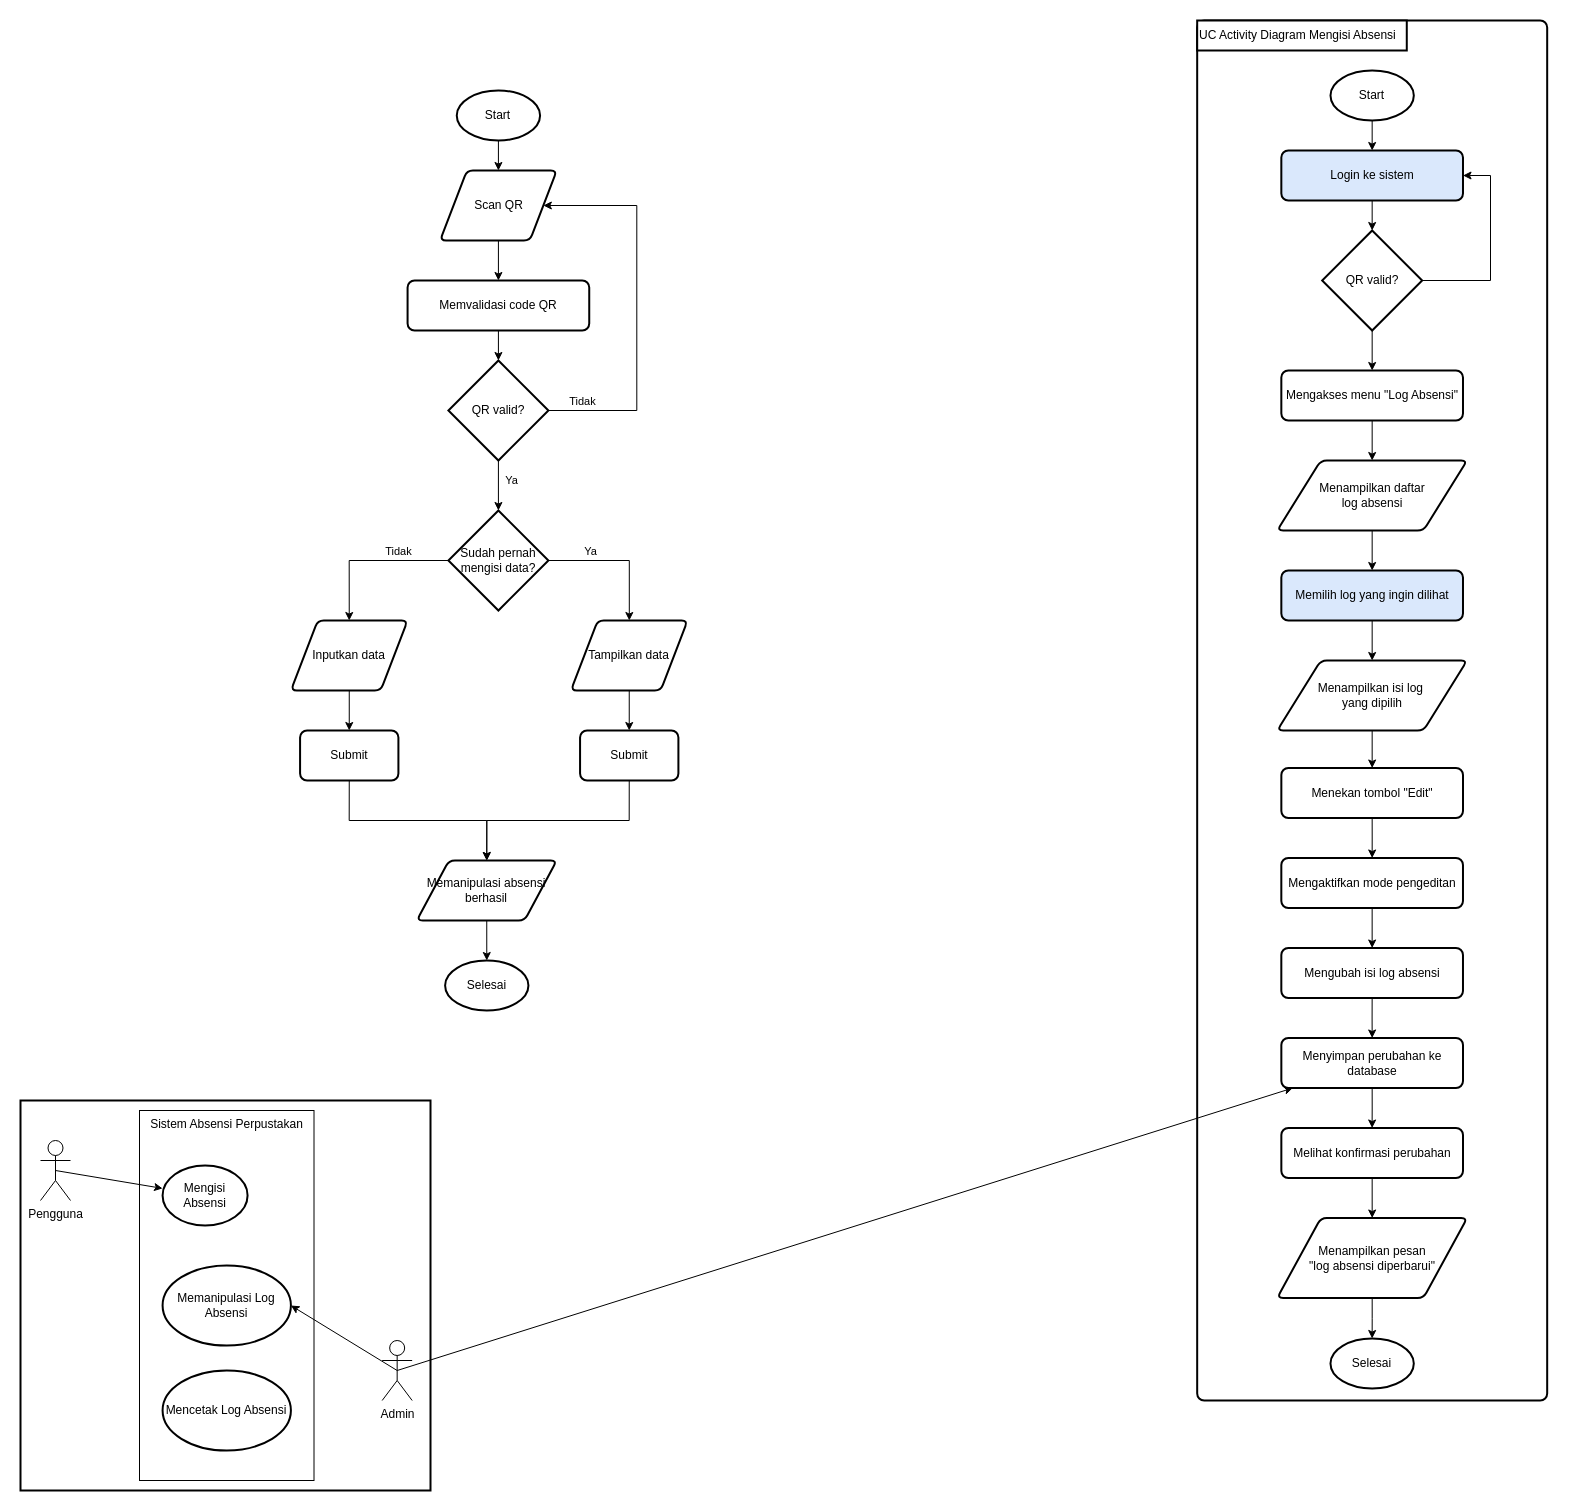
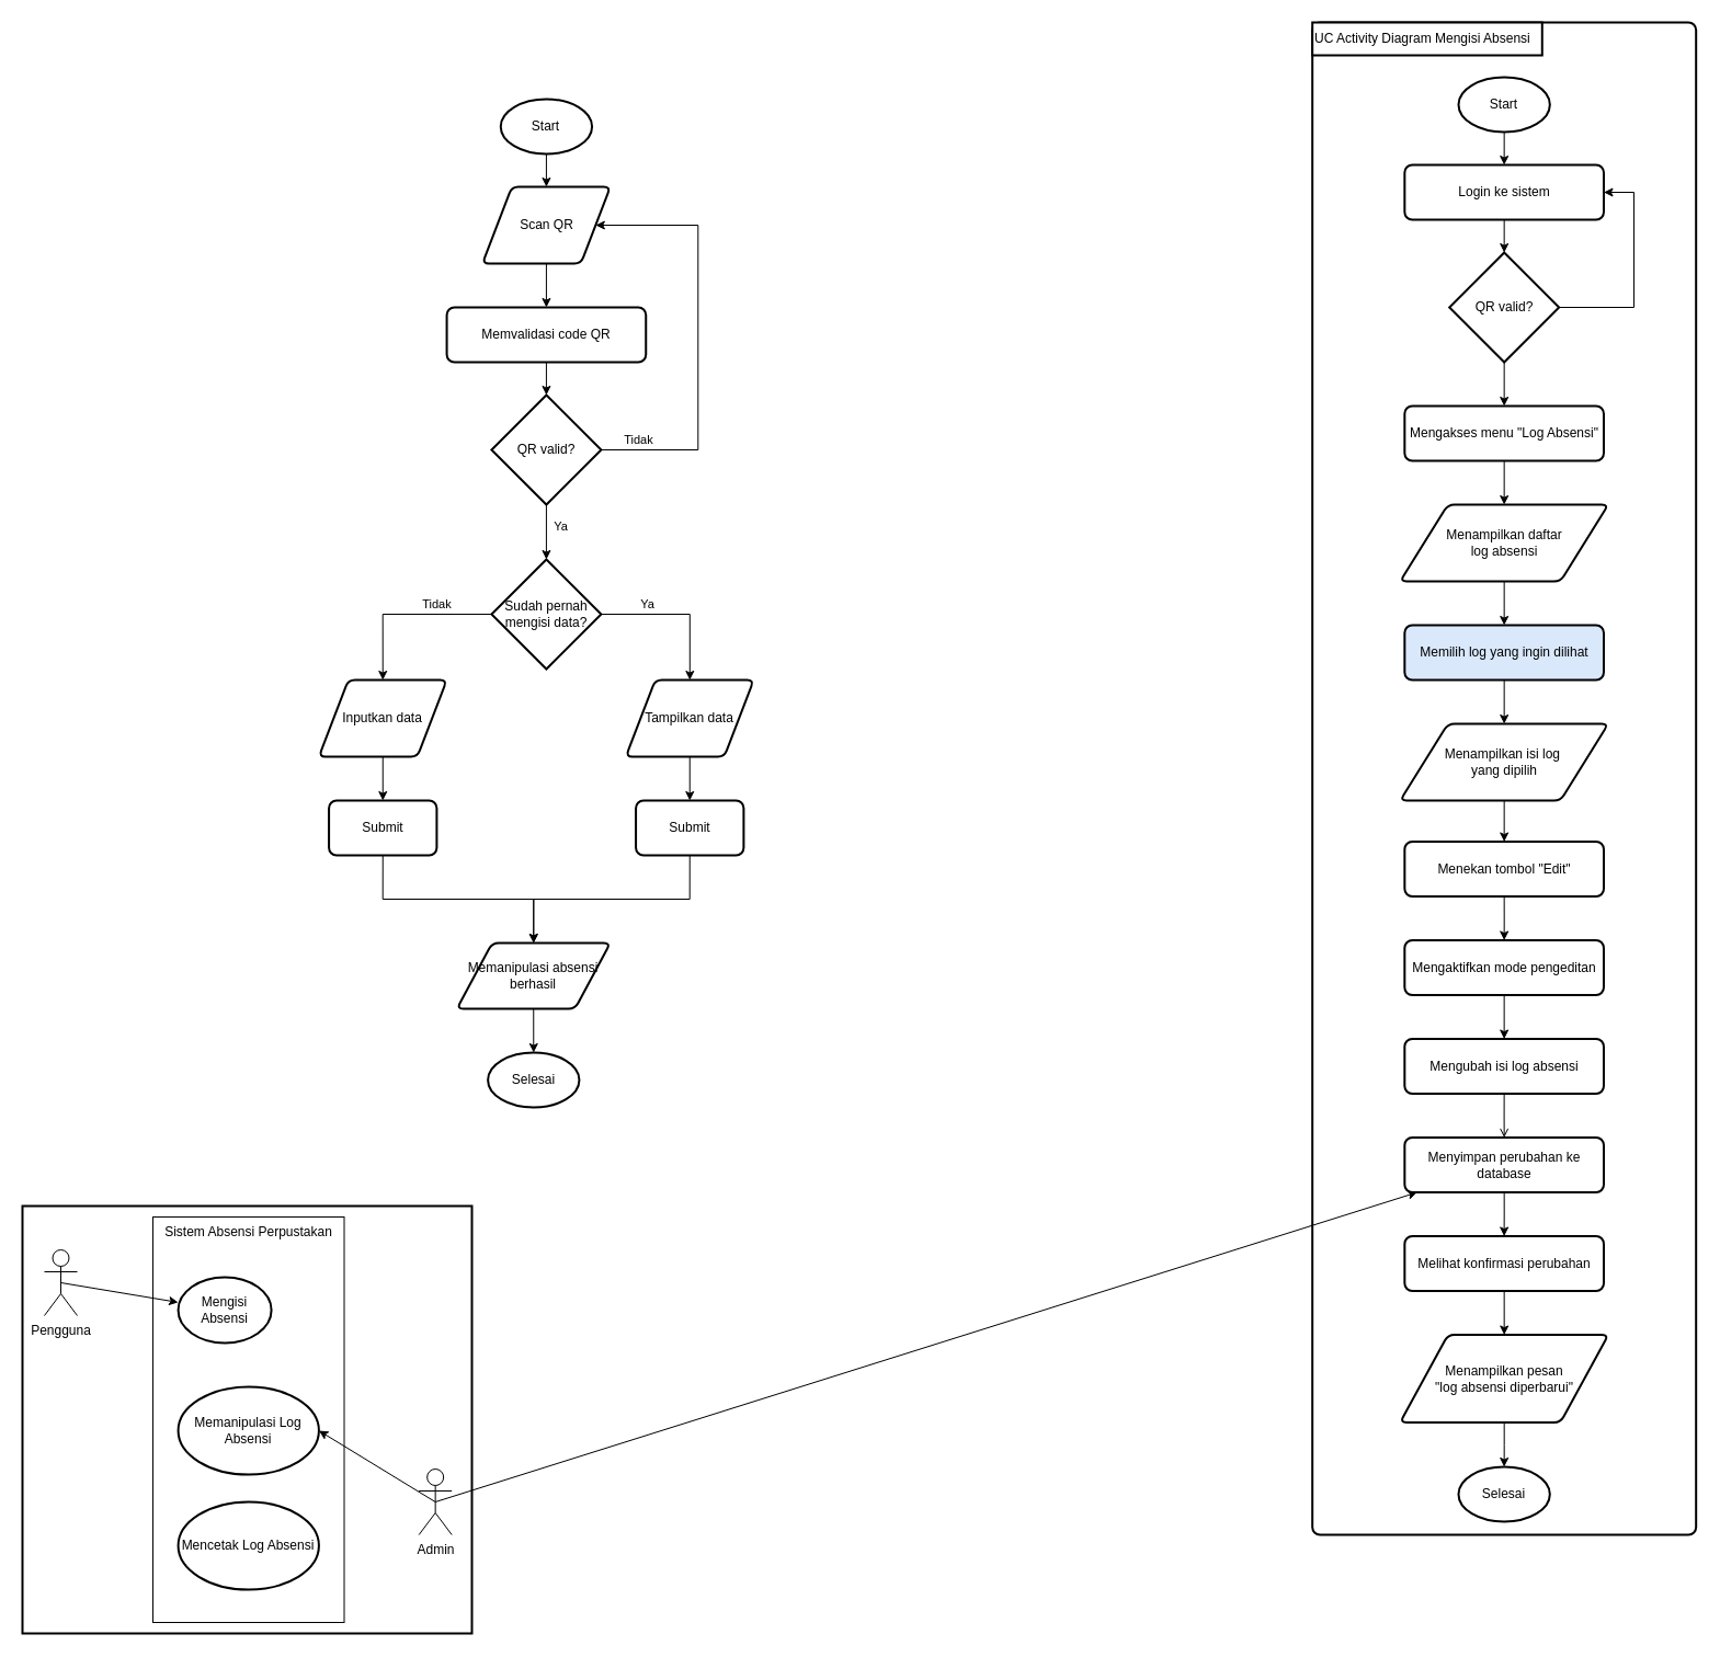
- <mxCell id="43" value="Login ke sistem" style="rounded=1;whiteSpace=wrap;html=1;absoluteArcSize=1;arcSize=14;strokeWidth=2;fillColor=#dae8fc;" vertex="1" parent="1"><mxGeometry x="1280.83" y="150" width="181.66" height="50" as="geometry" /></mxCell>
+ <mxCell id="43" value="Login ke sistem" style="rounded=1;whiteSpace=wrap;html=1;absoluteArcSize=1;arcSize=14;strokeWidth=2;" vertex="1" parent="1"><mxGeometry x="1280.83" y="150" width="181.66" height="50" as="geometry" /></mxCell>
- <mxCell id="59" style="edgeStyle=orthogonalEdgeStyle;rounded=0;orthogonalLoop=1;jettySize=auto;html=1;exitX=0.5;exitY=1;exitDx=0;exitDy=0;entryX=0.5;entryY=0;entryDx=0;entryDy=0;" edge="1" parent="1" source="60" target="62"><mxGeometry relative="1" as="geometry" /></mxCell>
+ <mxCell id="59" style="edgeStyle=orthogonalEdgeStyle;rounded=0;orthogonalLoop=1;jettySize=auto;html=1;exitX=0.5;exitY=1;exitDx=0;exitDy=0;entryX=0.5;entryY=0;entryDx=0;entryDy=0;endArrow=open;" edge="1" parent="1" source="60" target="62"><mxGeometry relative="1" as="geometry" /></mxCell>
